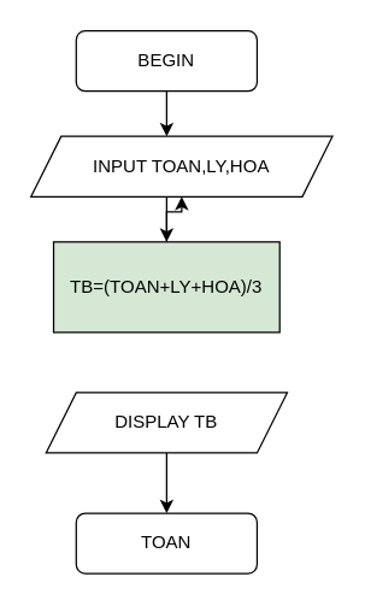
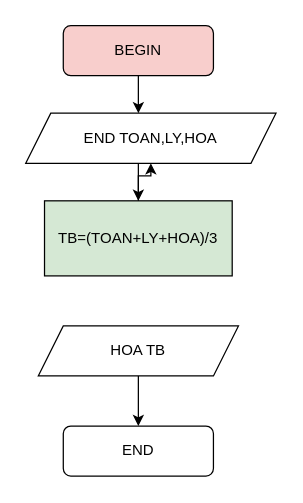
- <mxCell id="2" value="BEGIN" style="rounded=1;whiteSpace=wrap;html=1;" vertex="1" parent="1"><mxGeometry x="50" y="20" width="120" height="40" as="geometry" /></mxCell>
+ <mxCell id="2" value="BEGIN" style="rounded=1;whiteSpace=wrap;html=1;fillColor=#f8cecc;" vertex="1" parent="1"><mxGeometry x="50" y="20" width="120" height="40" as="geometry" /></mxCell>
- <mxCell id="4" value="INPUT TOAN,LY,HOA" style="shape=parallelogram;perimeter=parallelogramPerimeter;whiteSpace=wrap;html=1;fixedSize=1;" vertex="1" parent="1"><mxGeometry x="20" y="90" width="200" height="40" as="geometry" /></mxCell>
+ <mxCell id="4" value="END TOAN,LY,HOA" style="shape=parallelogram;perimeter=parallelogramPerimeter;whiteSpace=wrap;html=1;fixedSize=1;" vertex="1" parent="1"><mxGeometry x="20" y="90" width="200" height="40" as="geometry" /></mxCell>
- <mxCell id="8" value="DISPLAY TB" style="shape=parallelogram;perimeter=parallelogramPerimeter;whiteSpace=wrap;html=1;fixedSize=1;rounded=0;" vertex="1" parent="1"><mxGeometry x="30" y="260" width="160" height="40" as="geometry" /></mxCell>
+ <mxCell id="8" value="HOA TB" style="shape=parallelogram;perimeter=parallelogramPerimeter;whiteSpace=wrap;html=1;fixedSize=1;rounded=0;" vertex="1" parent="1"><mxGeometry x="30" y="260" width="160" height="40" as="geometry" /></mxCell>
- <mxCell id="10" value="TOAN" style="rounded=1;whiteSpace=wrap;html=1;" vertex="1" parent="1"><mxGeometry x="50" y="340" width="120" height="40" as="geometry" /></mxCell>
+ <mxCell id="10" value="END" style="rounded=1;whiteSpace=wrap;html=1;" vertex="1" parent="1"><mxGeometry x="50" y="340" width="120" height="40" as="geometry" /></mxCell>
